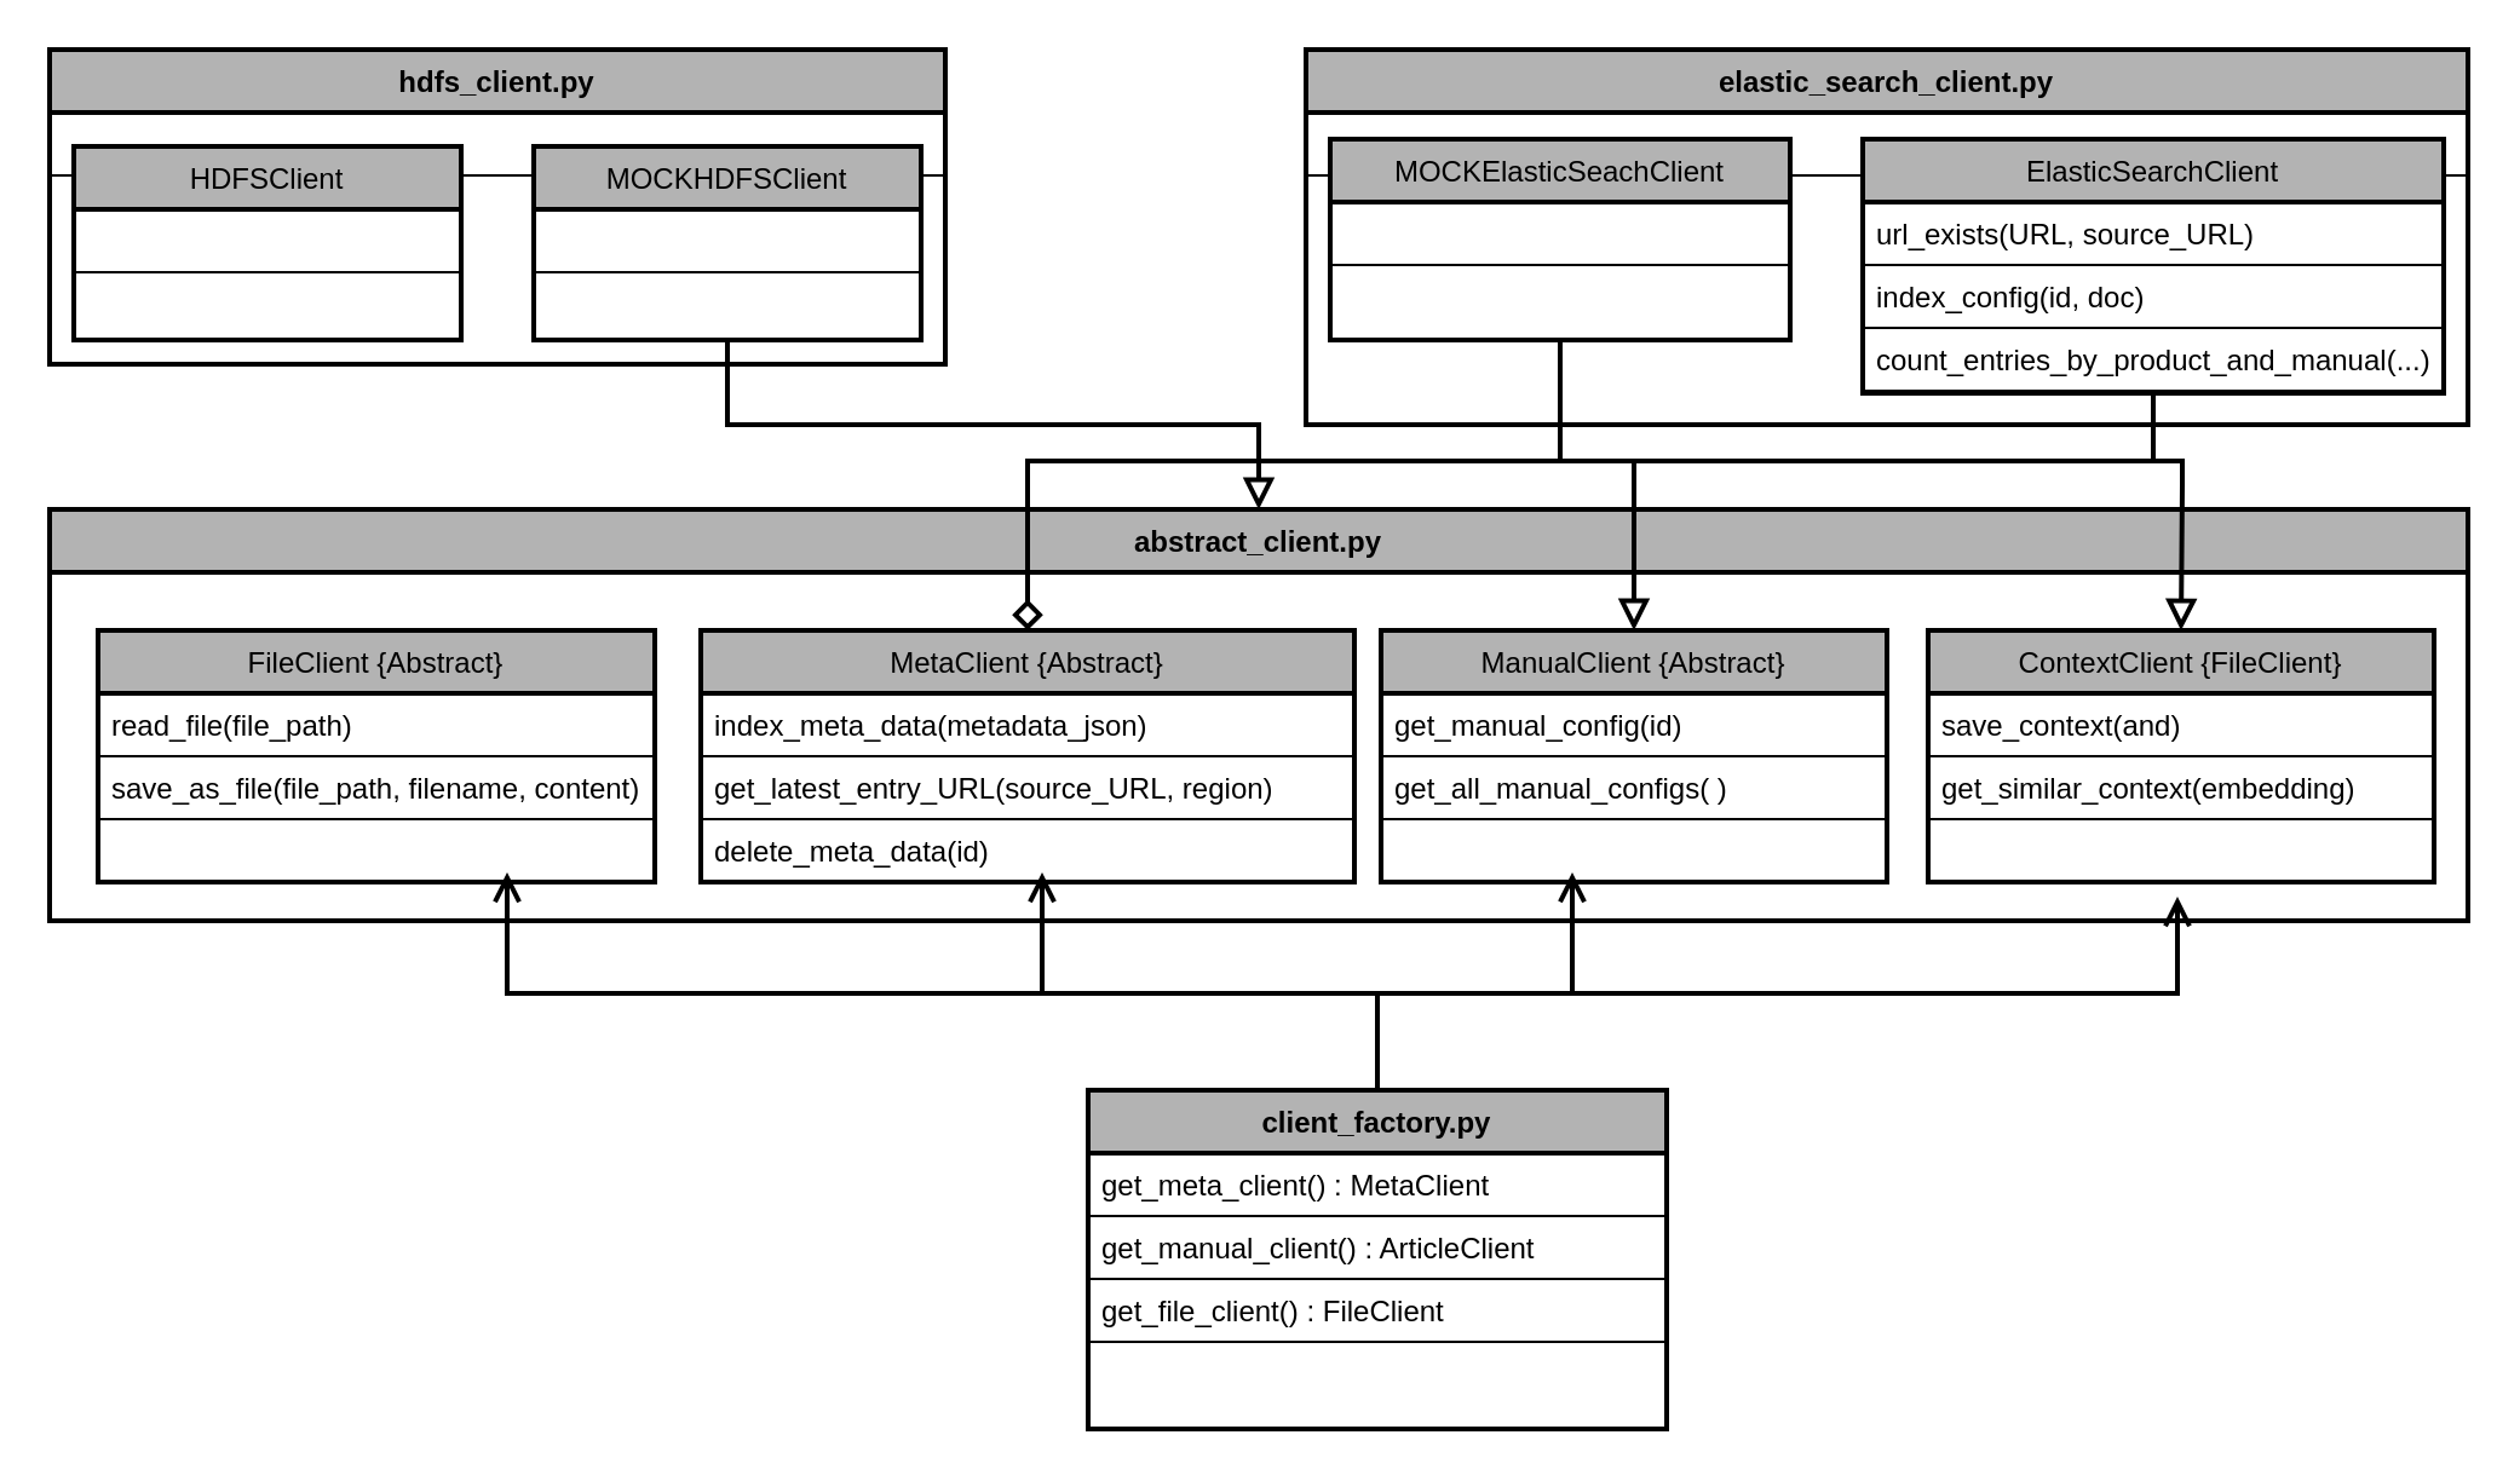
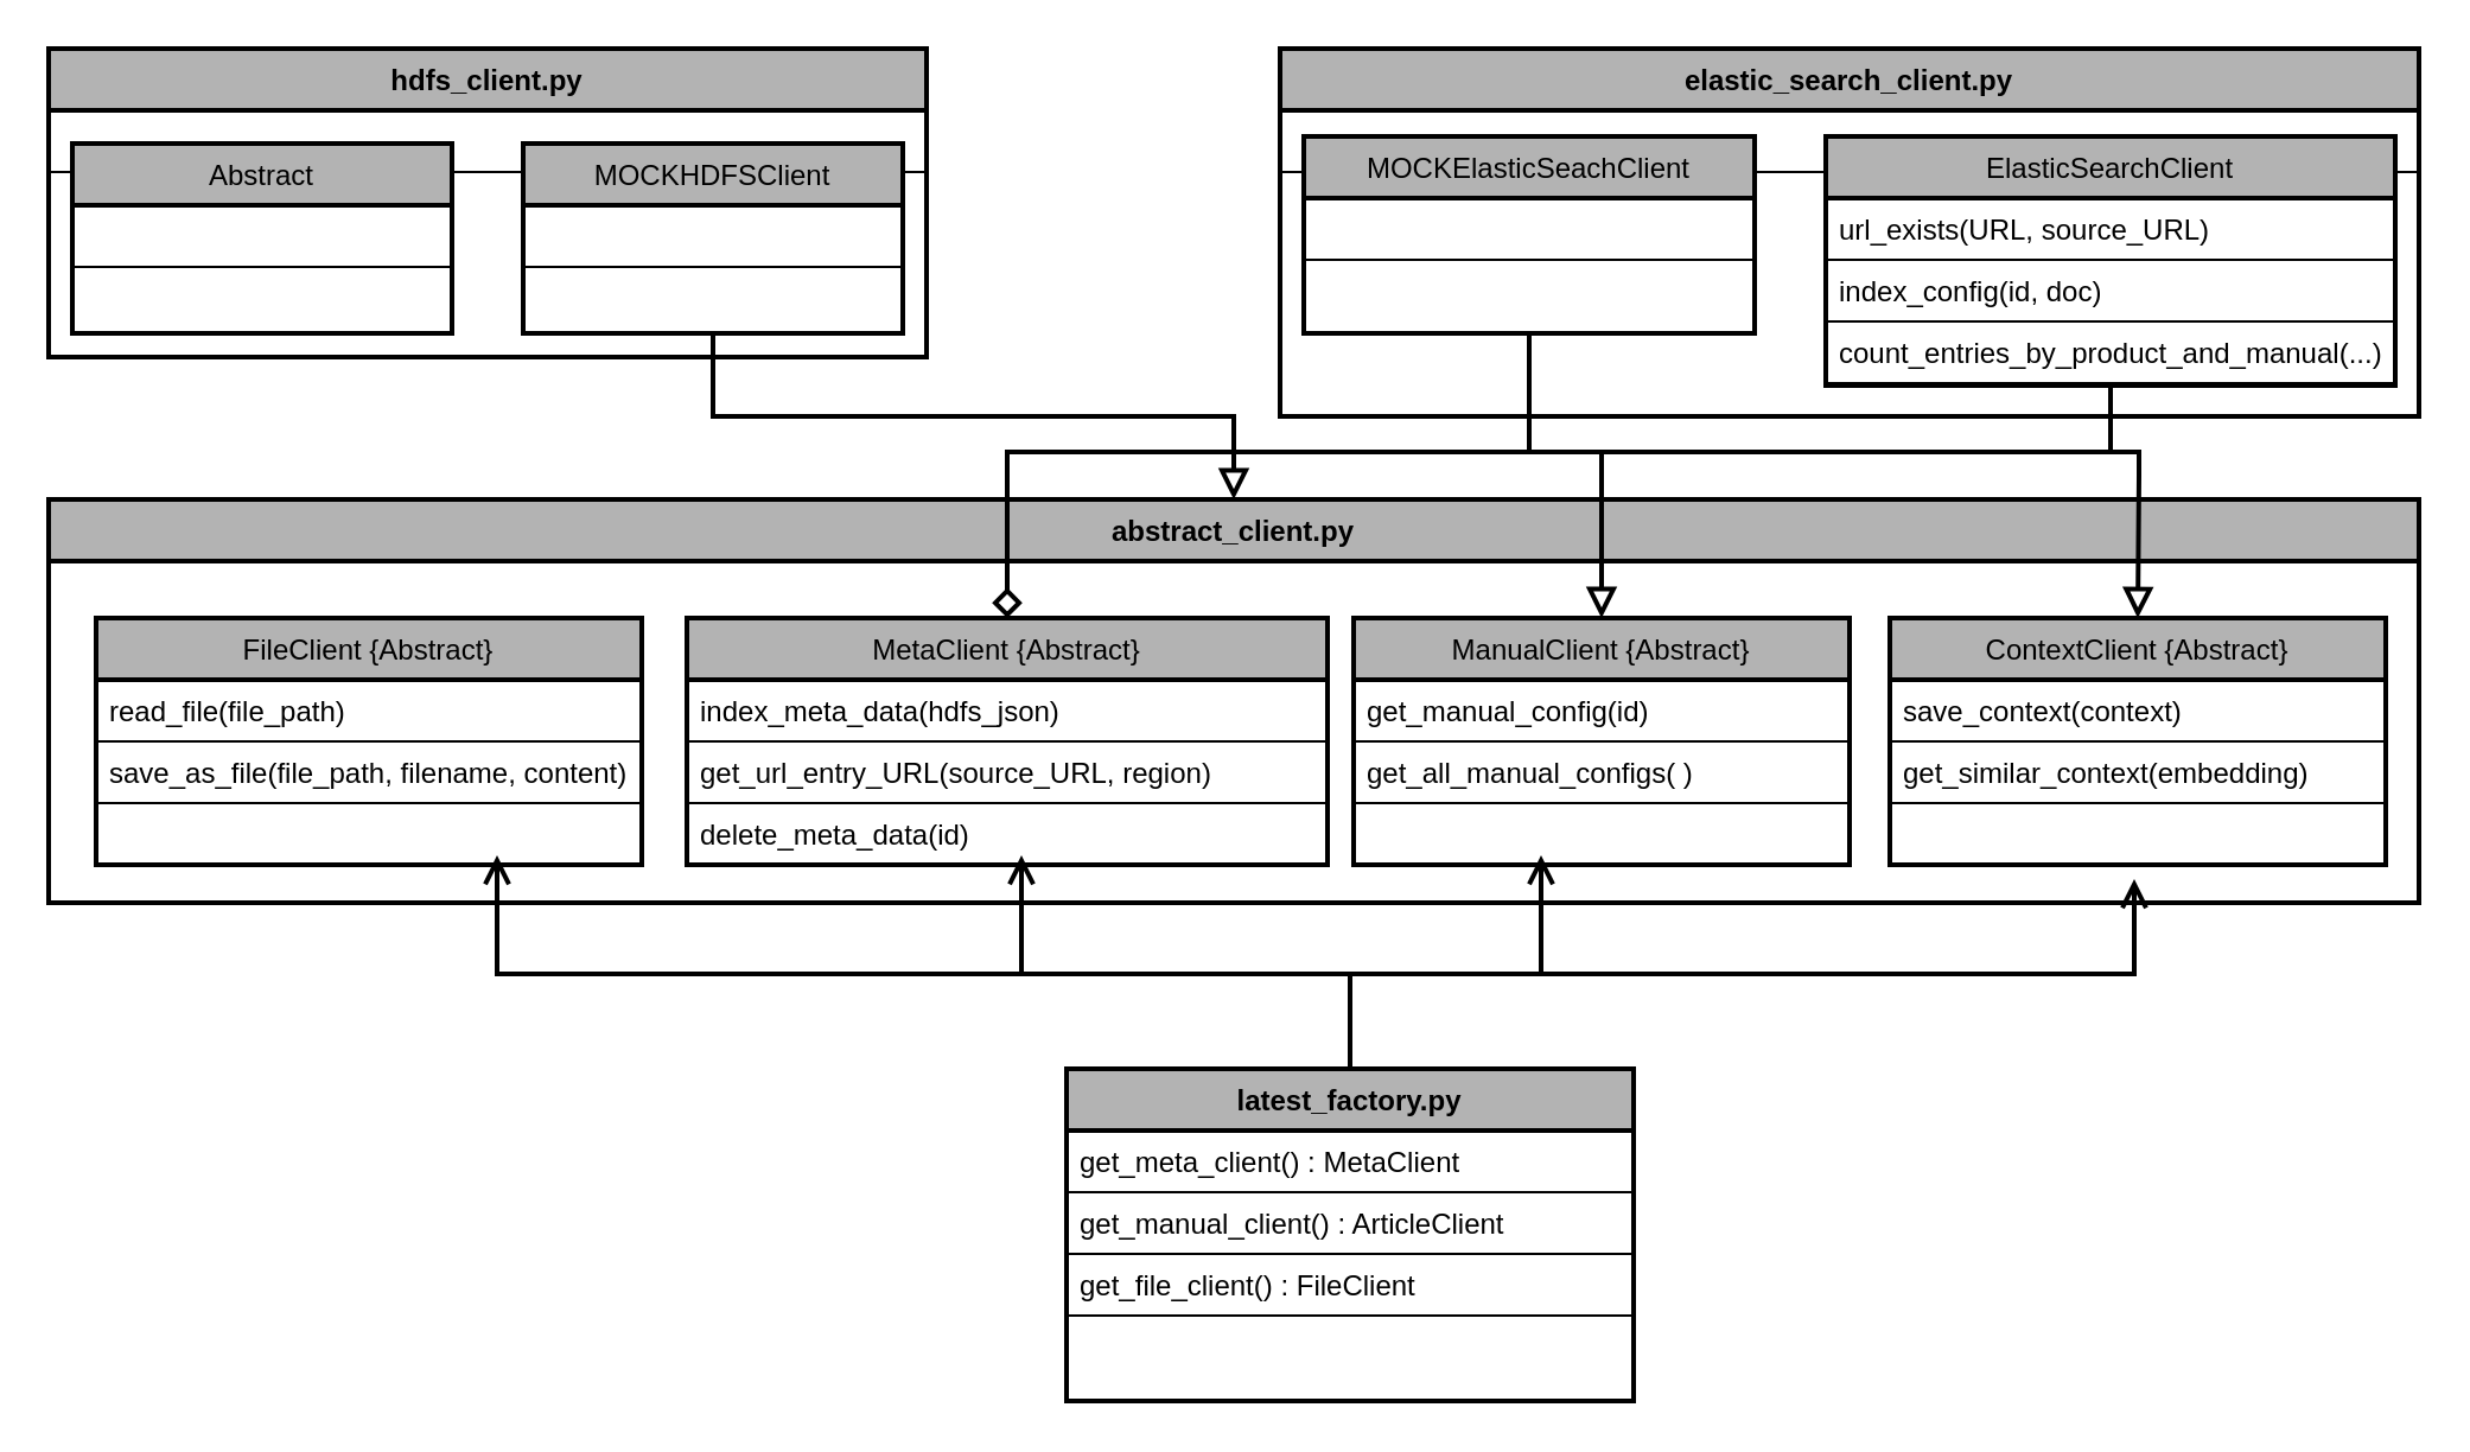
- <mxCell id="31" value="HDFSClient" style="swimlane;fontStyle=0;align=center;verticalAlign=top;childLayout=stackLayout;horizontal=1;startSize=26;horizontalStack=0;resizeParent=1;resizeLast=0;collapsible=1;marginBottom=0;rounded=0;shadow=0;strokeWidth=2;fontColor=#000000;strokeColor=#000000;fillColor=#B3B3B3;" parent="1" vertex="1"><mxGeometry x="30" y="60" width="160" height="80" as="geometry"><mxRectangle x="130" y="380" width="160" height="26" as="alternateBounds" /></mxGeometry></mxCell>
+ <mxCell id="31" value="Abstract" style="swimlane;fontStyle=0;align=center;verticalAlign=top;childLayout=stackLayout;horizontal=1;startSize=26;horizontalStack=0;resizeParent=1;resizeLast=0;collapsible=1;marginBottom=0;rounded=0;shadow=0;strokeWidth=2;fontColor=#000000;strokeColor=#000000;fillColor=#B3B3B3;" parent="1" vertex="1"><mxGeometry x="30" y="60" width="160" height="80" as="geometry"><mxRectangle x="130" y="380" width="160" height="26" as="alternateBounds" /></mxGeometry></mxCell>
- <mxCell id="39" value="ContextClient {FileClient}" style="swimlane;fontStyle=0;align=center;verticalAlign=top;childLayout=stackLayout;horizontal=1;startSize=26;horizontalStack=0;resizeParent=1;resizeLast=0;collapsible=1;marginBottom=0;rounded=0;shadow=0;strokeWidth=2;fillColor=#B3B3B3;fontColor=#000000;strokeColor=#000000;" parent="1" vertex="1"><mxGeometry x="796" y="260" width="209" height="104" as="geometry"><mxRectangle x="130" y="380" width="160" height="26" as="alternateBounds" /></mxGeometry></mxCell>
+ <mxCell id="39" value="ContextClient {Abstract}" style="swimlane;fontStyle=0;align=center;verticalAlign=top;childLayout=stackLayout;horizontal=1;startSize=26;horizontalStack=0;resizeParent=1;resizeLast=0;collapsible=1;marginBottom=0;rounded=0;shadow=0;strokeWidth=2;fillColor=#B3B3B3;fontColor=#000000;strokeColor=#000000;" parent="1" vertex="1"><mxGeometry x="796" y="260" width="209" height="104" as="geometry"><mxRectangle x="130" y="380" width="160" height="26" as="alternateBounds" /></mxGeometry></mxCell>
- <mxCell id="12" value="index_meta_data(metadata_json)" style="text;align=left;verticalAlign=top;spacingLeft=4;spacingRight=4;overflow=hidden;rotatable=0;points=[[0,0.5],[1,0.5]];portConstraint=eastwest;fontColor=#000000;strokeColor=#000000;" parent="11" vertex="1"><mxGeometry y="26" width="270" height="26" as="geometry" /></mxCell>
+ <mxCell id="12" value="index_meta_data(hdfs_json)" style="text;align=left;verticalAlign=top;spacingLeft=4;spacingRight=4;overflow=hidden;rotatable=0;points=[[0,0.5],[1,0.5]];portConstraint=eastwest;fontColor=#000000;strokeColor=#000000;" parent="11" vertex="1"><mxGeometry y="26" width="270" height="26" as="geometry" /></mxCell>
- <mxCell id="40" value="save_context(and)" style="text;align=left;verticalAlign=top;spacingLeft=4;spacingRight=4;overflow=hidden;rotatable=0;points=[[0,0.5],[1,0.5]];portConstraint=eastwest;fontColor=#000000;strokeColor=#000000;" parent="39" vertex="1"><mxGeometry y="26" width="209" height="26" as="geometry" /></mxCell>
+ <mxCell id="40" value="save_context(context)" style="text;align=left;verticalAlign=top;spacingLeft=4;spacingRight=4;overflow=hidden;rotatable=0;points=[[0,0.5],[1,0.5]];portConstraint=eastwest;fontColor=#000000;strokeColor=#000000;" parent="39" vertex="1"><mxGeometry y="26" width="209" height="26" as="geometry" /></mxCell>
- <mxCell id="13" value="get_latest_entry_URL(source_URL, region)" style="text;align=left;verticalAlign=top;spacingLeft=4;spacingRight=4;overflow=hidden;rotatable=0;points=[[0,0.5],[1,0.5]];portConstraint=eastwest;fontColor=#000000;strokeColor=#000000;" parent="11" vertex="1"><mxGeometry y="52" width="270" height="26" as="geometry" /></mxCell>
+ <mxCell id="13" value="get_url_entry_URL(source_URL, region)" style="text;align=left;verticalAlign=top;spacingLeft=4;spacingRight=4;overflow=hidden;rotatable=0;points=[[0,0.5],[1,0.5]];portConstraint=eastwest;fontColor=#000000;strokeColor=#000000;" parent="11" vertex="1"><mxGeometry y="52" width="270" height="26" as="geometry" /></mxCell>
- <mxCell id="2" value="client_factory.py" style="swimlane;fontStyle=1;align=center;verticalAlign=top;childLayout=stackLayout;horizontal=1;startSize=26;horizontalStack=0;resizeParent=1;resizeLast=0;collapsible=1;marginBottom=0;rounded=0;shadow=0;strokeWidth=2;swimlaneFillColor=none;fillColor=#B3B3B3;fontColor=#000000;strokeColor=#000000;" parent="1" vertex="1"><mxGeometry x="449" y="450" width="239" height="140" as="geometry"><mxRectangle x="130" y="380" width="160" height="26" as="alternateBounds" /></mxGeometry></mxCell>
+ <mxCell id="2" value="latest_factory.py" style="swimlane;fontStyle=1;align=center;verticalAlign=top;childLayout=stackLayout;horizontal=1;startSize=26;horizontalStack=0;resizeParent=1;resizeLast=0;collapsible=1;marginBottom=0;rounded=0;shadow=0;strokeWidth=2;swimlaneFillColor=none;fillColor=#B3B3B3;fontColor=#000000;strokeColor=#000000;" parent="1" vertex="1"><mxGeometry x="449" y="450" width="239" height="140" as="geometry"><mxRectangle x="130" y="380" width="160" height="26" as="alternateBounds" /></mxGeometry></mxCell>
